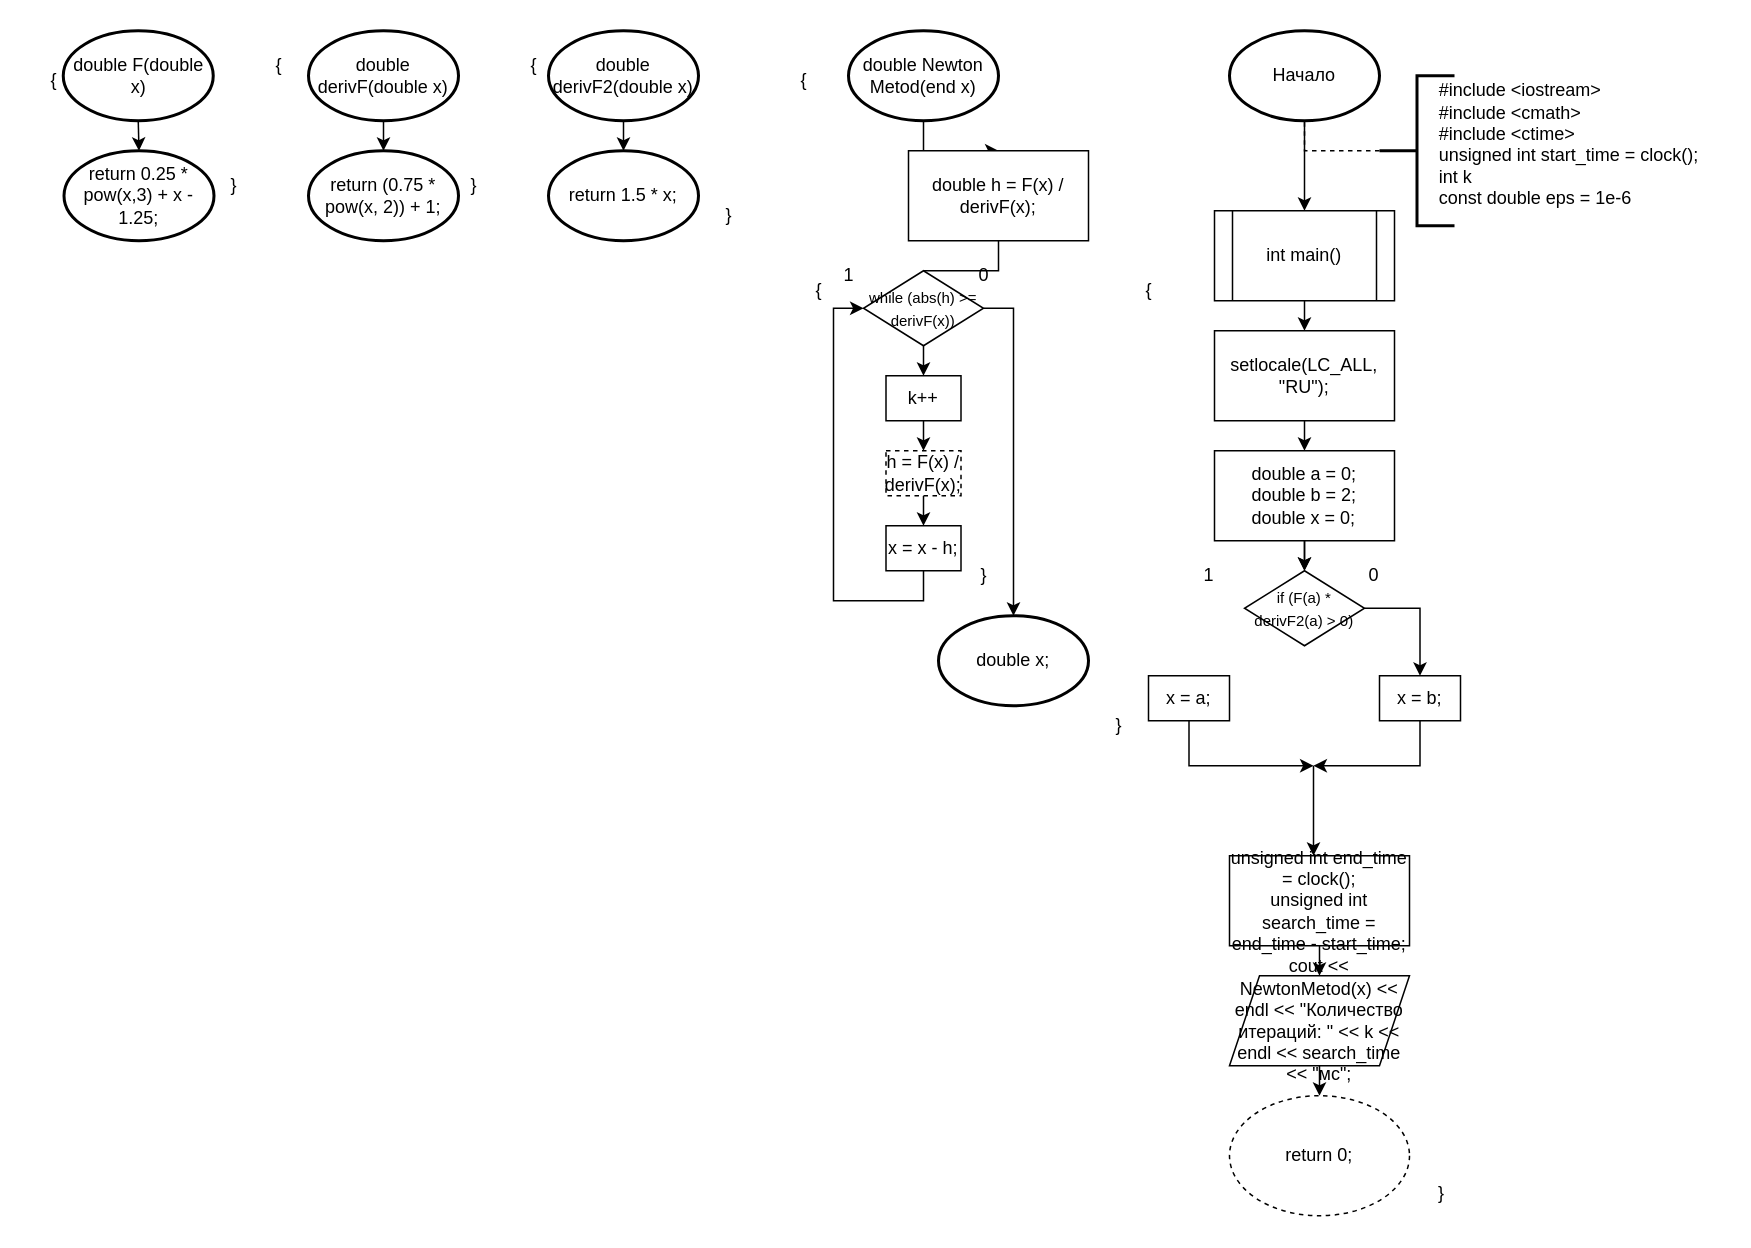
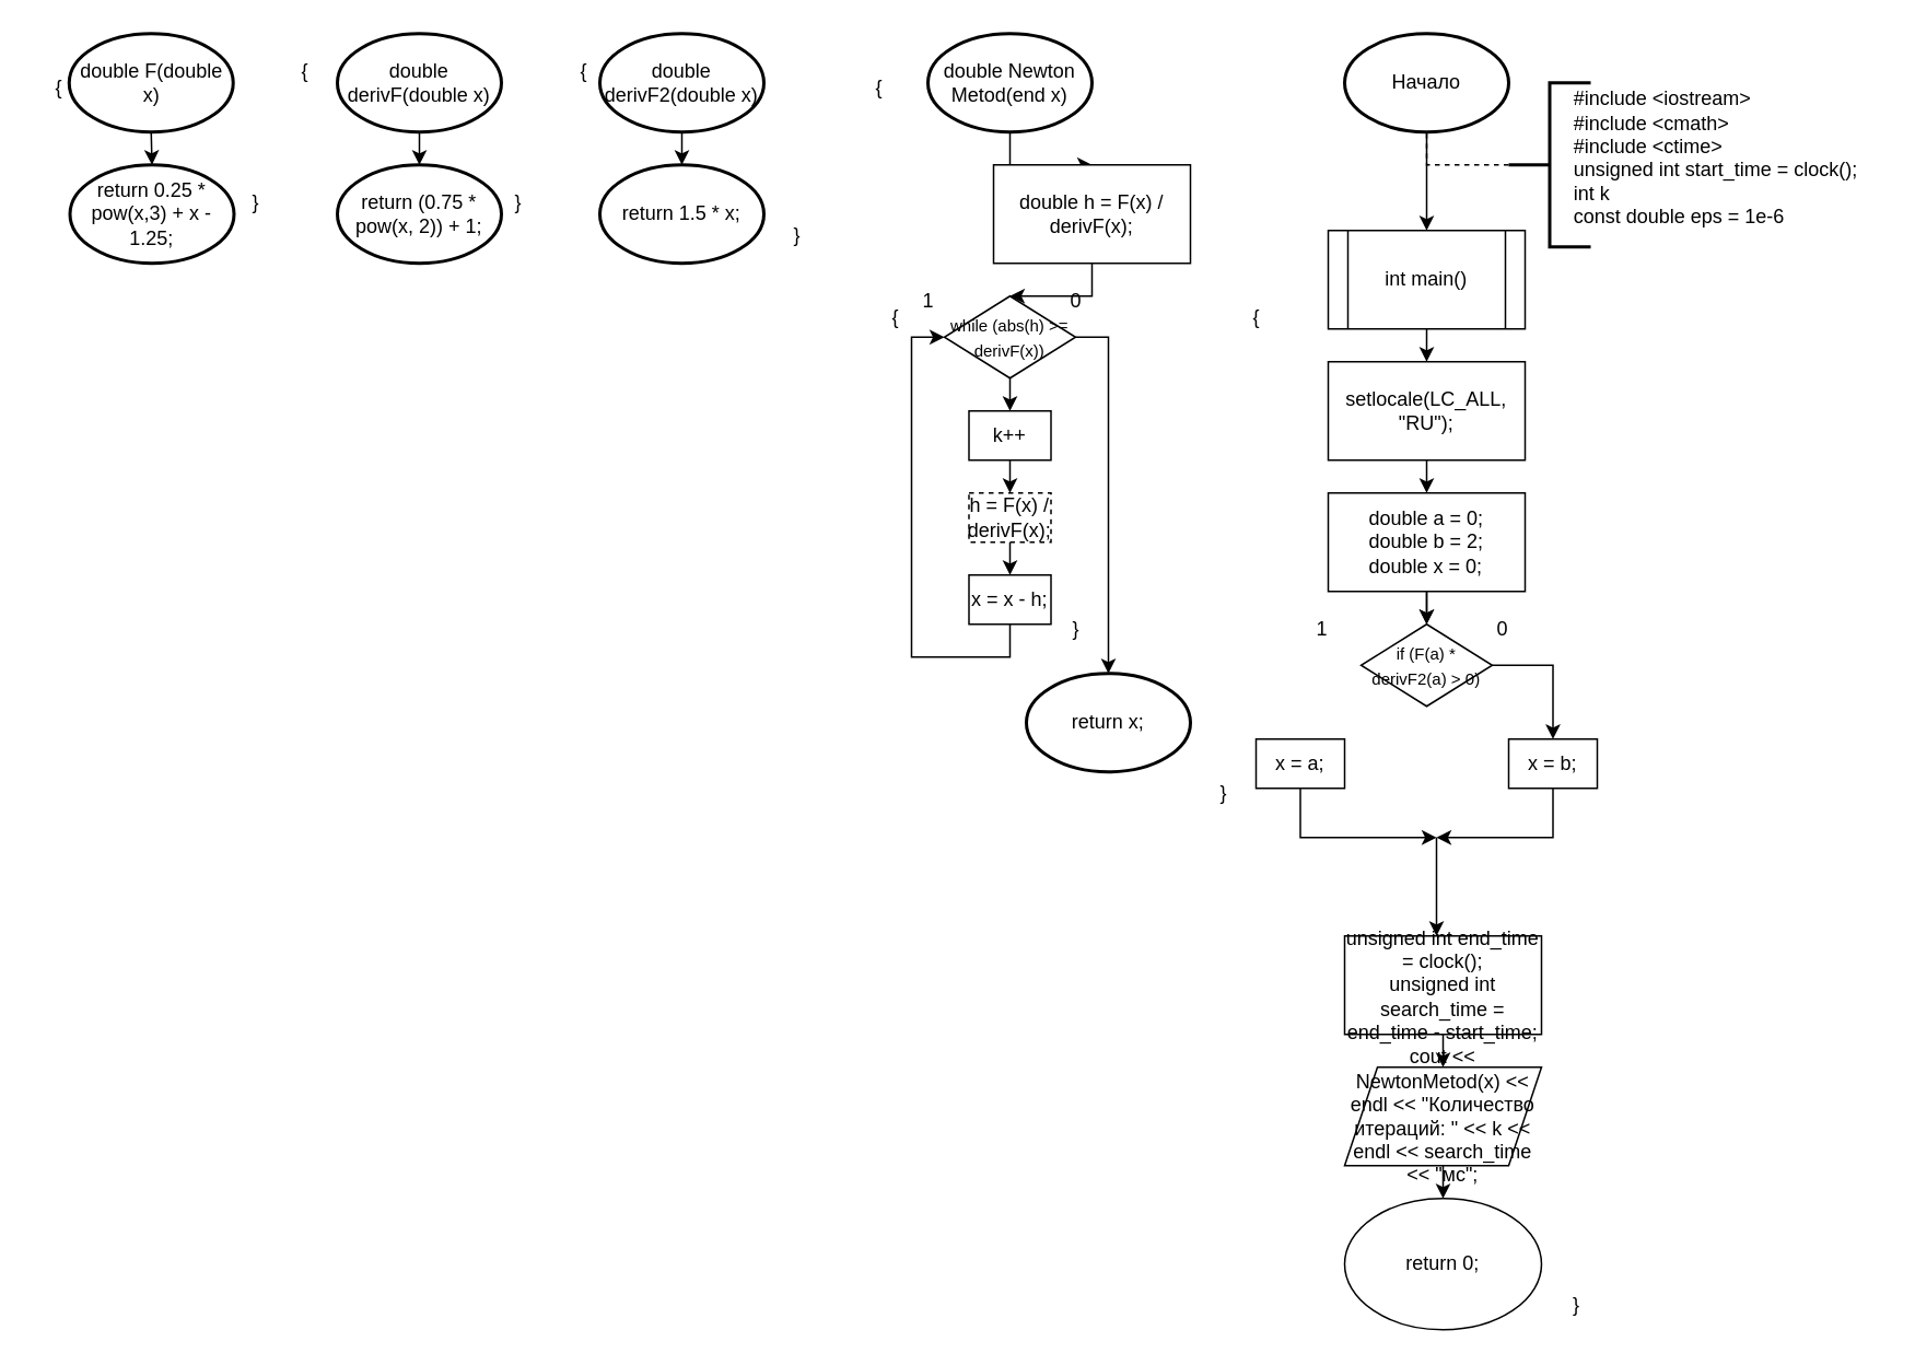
- <mxCell id="28" style="edgeStyle=orthogonalEdgeStyle;rounded=0;orthogonalLoop=1;jettySize=auto;html=1;exitX=0.5;exitY=1;exitDx=0;exitDy=0;entryX=0.5;entryY=0;entryDx=0;entryDy=0;endArrow=none;" parent="1" source="29" target="31" edge="1"><mxGeometry relative="1" as="geometry" /></mxCell>
+ <mxCell id="28" style="edgeStyle=orthogonalEdgeStyle;rounded=0;orthogonalLoop=1;jettySize=auto;html=1;exitX=0.5;exitY=1;exitDx=0;exitDy=0;entryX=0.5;entryY=0;entryDx=0;entryDy=0;" parent="1" source="29" target="31" edge="1"><mxGeometry relative="1" as="geometry" /></mxCell>
- <mxCell id="38" value="double x;" style="strokeWidth=2;html=1;shape=mxgraph.flowchart.start_1;whiteSpace=wrap;" parent="1" vertex="1"><mxGeometry x="625" y="410" width="100" height="60" as="geometry" /></mxCell>
+ <mxCell id="38" value="return x;" style="strokeWidth=2;html=1;shape=mxgraph.flowchart.start_1;whiteSpace=wrap;" parent="1" vertex="1"><mxGeometry x="625" y="410" width="100" height="60" as="geometry" /></mxCell>
- <mxCell id="25" value="return 0;" style="ellipse;whiteSpace=wrap;html=1;dashed=1;" parent="1" vertex="1"><mxGeometry x="819" y="730" width="120" height="80" as="geometry" /></mxCell>
+ <mxCell id="25" value="return 0;" style="ellipse;whiteSpace=wrap;html=1;" parent="1" vertex="1"><mxGeometry x="819" y="730" width="120" height="80" as="geometry" /></mxCell>
